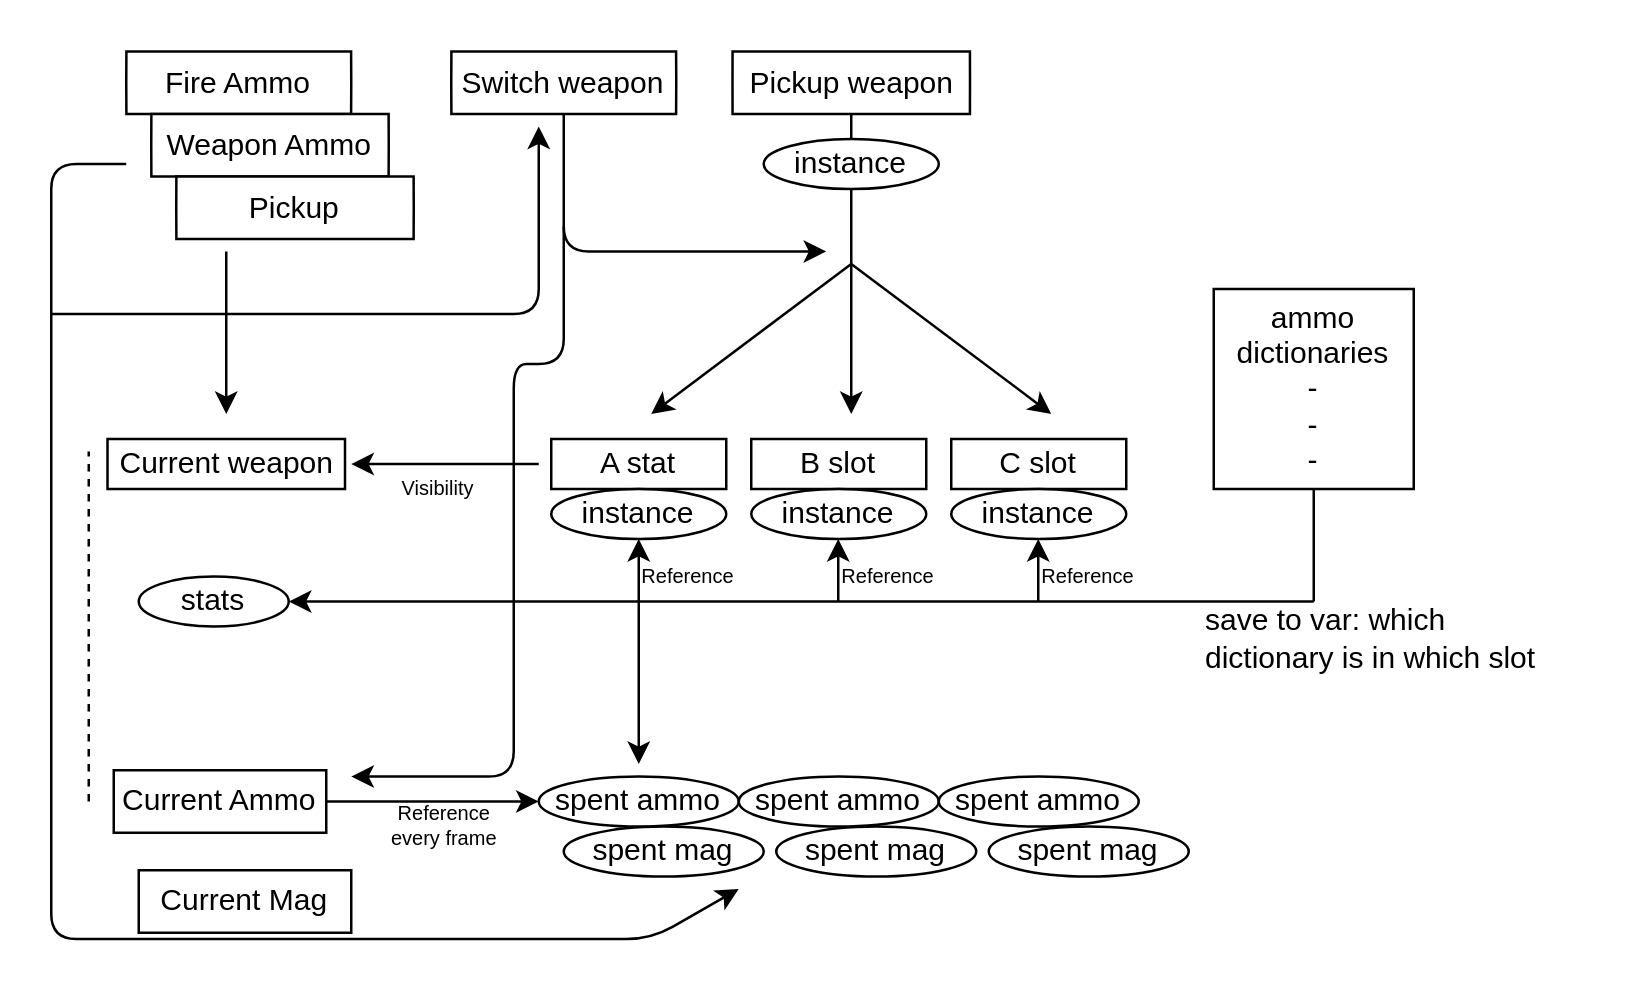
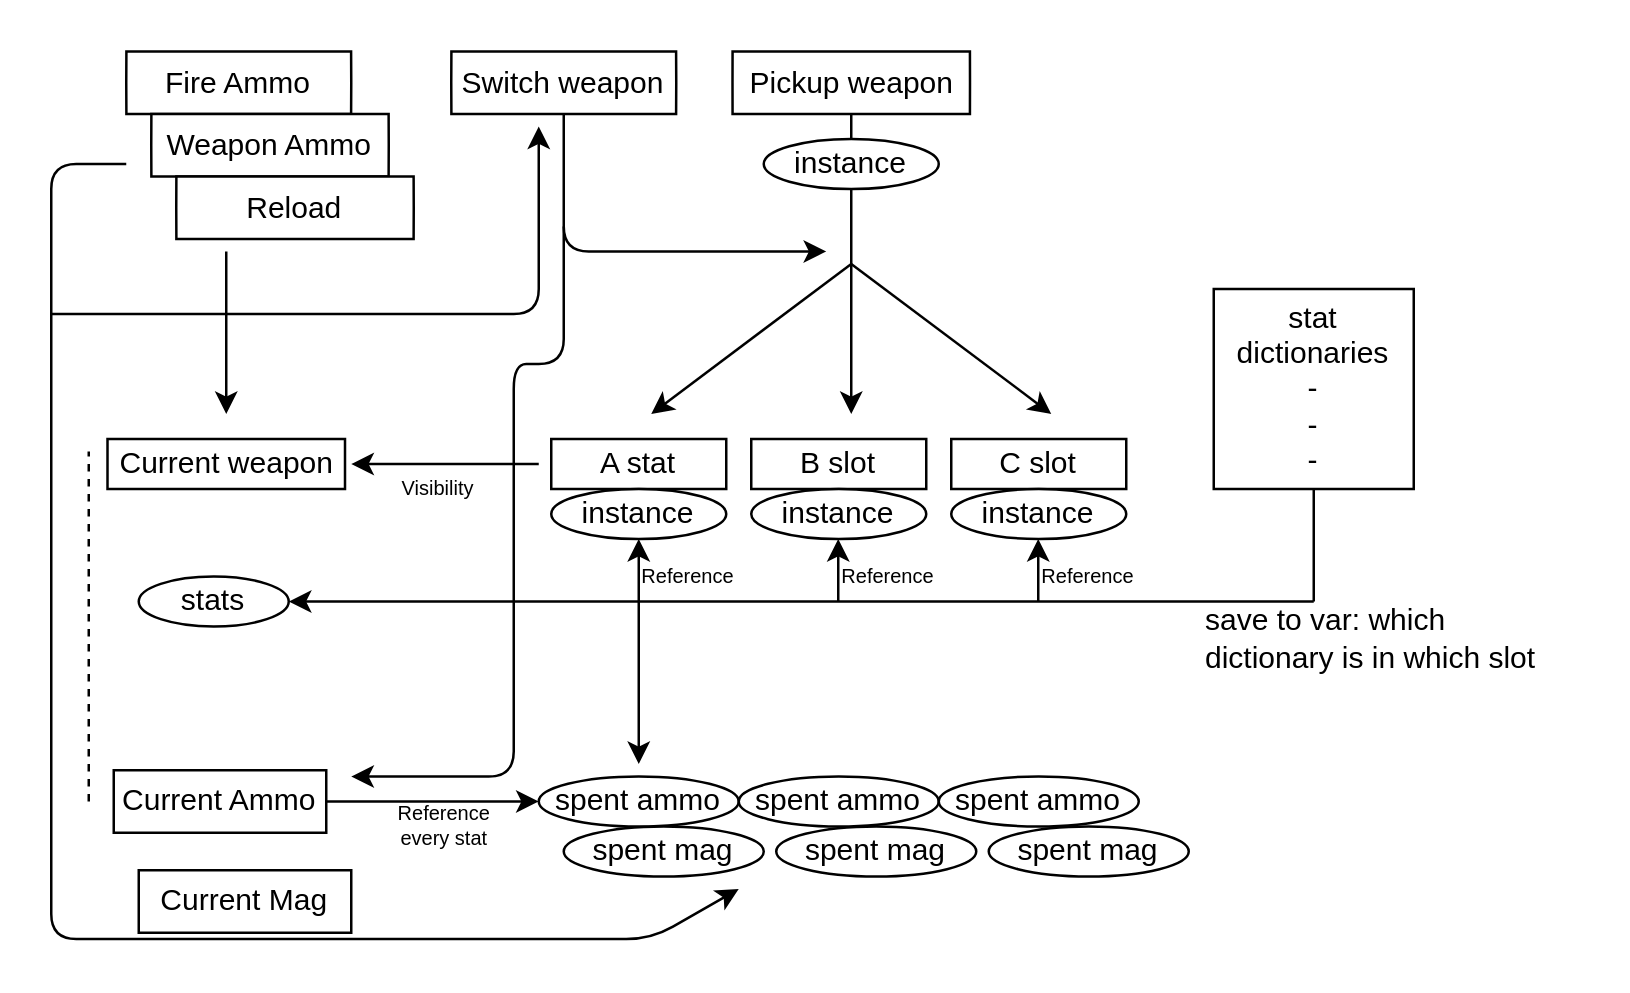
- <mxCell id="42" value="Pickup" style="shape=hexagon;perimeter=hexagonPerimeter2;whiteSpace=wrap;html=1;fixedSize=1;fontFamily=Helvetica;fontSize=12;align=center;size=0.053;" parent="1" vertex="1"><mxGeometry x="70" y="70" width="95" height="25" as="geometry" /></mxCell>
+ <mxCell id="42" value="Reload" style="shape=hexagon;perimeter=hexagonPerimeter2;whiteSpace=wrap;html=1;fixedSize=1;fontFamily=Helvetica;fontSize=12;align=center;size=0.053;" parent="1" vertex="1"><mxGeometry x="70" y="70" width="95" height="25" as="geometry" /></mxCell>
- <mxCell id="15" value="ammo dictionaries&lt;br&gt;-&lt;br&gt;-&lt;br&gt;-" style="whiteSpace=wrap;html=1;aspect=fixed;fontFamily=Helvetica;" parent="1" vertex="1"><mxGeometry x="485" y="115" width="80" height="80" as="geometry" /></mxCell>
+ <mxCell id="15" value="stat dictionaries&lt;br&gt;-&lt;br&gt;-&lt;br&gt;-" style="whiteSpace=wrap;html=1;aspect=fixed;fontFamily=Helvetica;" parent="1" vertex="1"><mxGeometry x="485" y="115" width="80" height="80" as="geometry" /></mxCell>
- <mxCell id="48" value="Reference every frame" style="text;html=1;strokeColor=none;fillColor=none;align=center;verticalAlign=middle;whiteSpace=wrap;rounded=0;fontSize=8;" vertex="1" parent="1"><mxGeometry x="150" y="320" width="55" height="20" as="geometry" /></mxCell>
+ <mxCell id="48" value="Reference every stat" style="text;html=1;strokeColor=none;fillColor=none;align=center;verticalAlign=middle;whiteSpace=wrap;rounded=0;fontSize=8;" vertex="1" parent="1"><mxGeometry x="150" y="320" width="55" height="20" as="geometry" /></mxCell>
